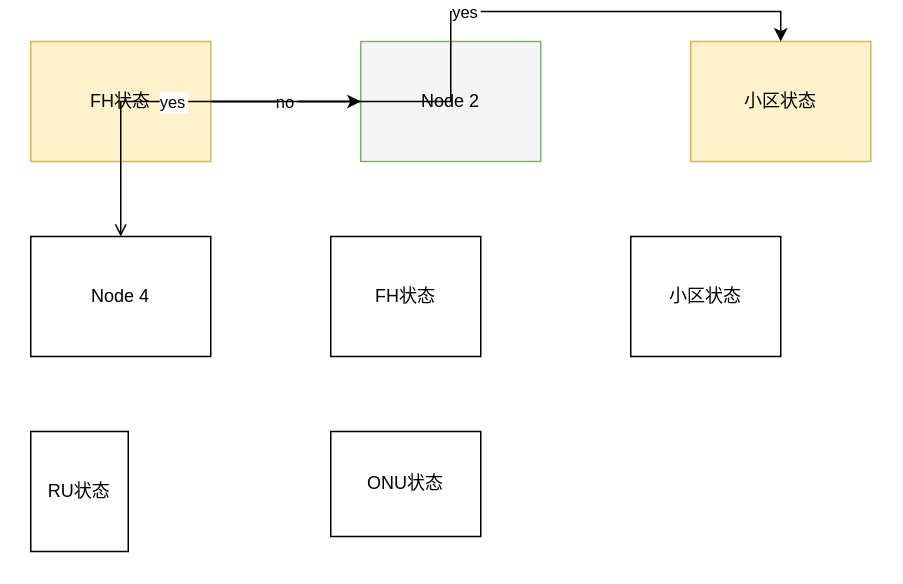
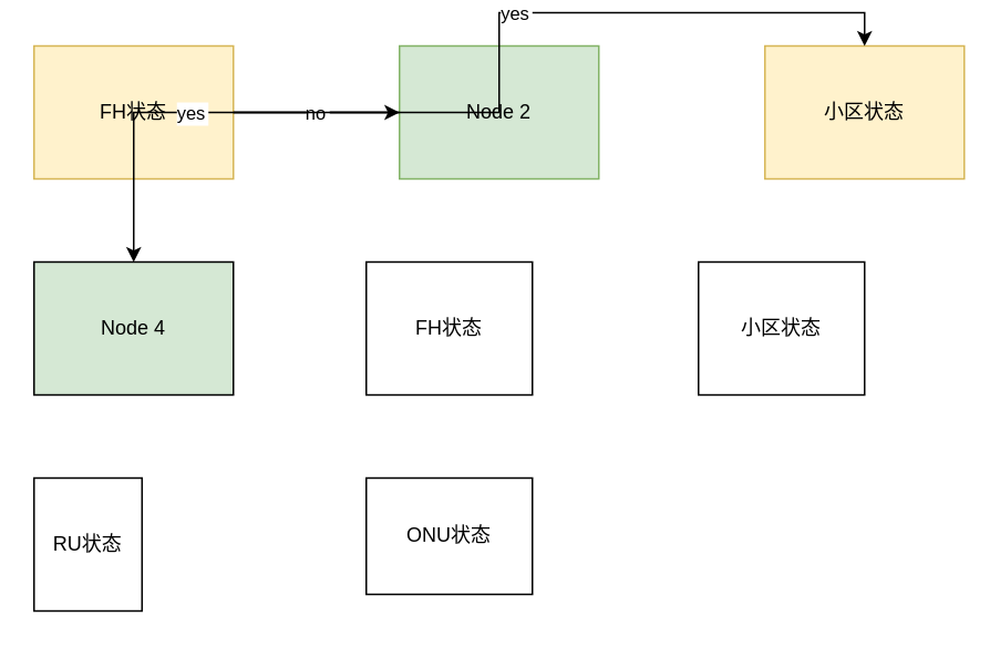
- <mxCell id="3" value="Node 2" style="whiteSpace=wrap;rounded=0;fillColor=#f5f5f5;strokeColor=#82b366;dashed=0;" vertex="1" parent="1"><mxGeometry x="240" y="20" width="120" height="80" as="geometry" /></mxCell>
+ <mxCell id="3" value="Node 2" style="whiteSpace=wrap;rounded=0;fillColor=#d5e8d4;strokeColor=#82b366;dashed=0;" vertex="1" parent="1"><mxGeometry x="240" y="20" width="120" height="80" as="geometry" /></mxCell>
- <mxCell id="12" style="edgeStyle=orthogonalEdgeStyle;orthogonalLoop=1;rounded=0;jettySize=auto;entryX=0.5;entryY=0;entryDx=0;entryDy=0;endArrow=open;" edge="1" parent="1" source="3" target="5" value="yes"><mxGeometry relative="1" as="geometry" /></mxCell>
+ <mxCell id="12" style="edgeStyle=orthogonalEdgeStyle;orthogonalLoop=1;rounded=0;jettySize=auto;entryX=0.5;entryY=0;entryDx=0;entryDy=0;" edge="1" parent="1" source="3" target="5" value="yes"><mxGeometry relative="1" as="geometry" /></mxCell>
- <mxCell id="5" value="Node 4" style="whiteSpace=wrap;rounded=0;dashed=0;" vertex="1" parent="1"><mxGeometry x="20" y="150" width="120" height="80" as="geometry" /></mxCell>
+ <mxCell id="5" value="Node 4" style="whiteSpace=wrap;rounded=0;dashed=0;fillColor=#d5e8d4;" vertex="1" parent="1"><mxGeometry x="20" y="150" width="120" height="80" as="geometry" /></mxCell>
